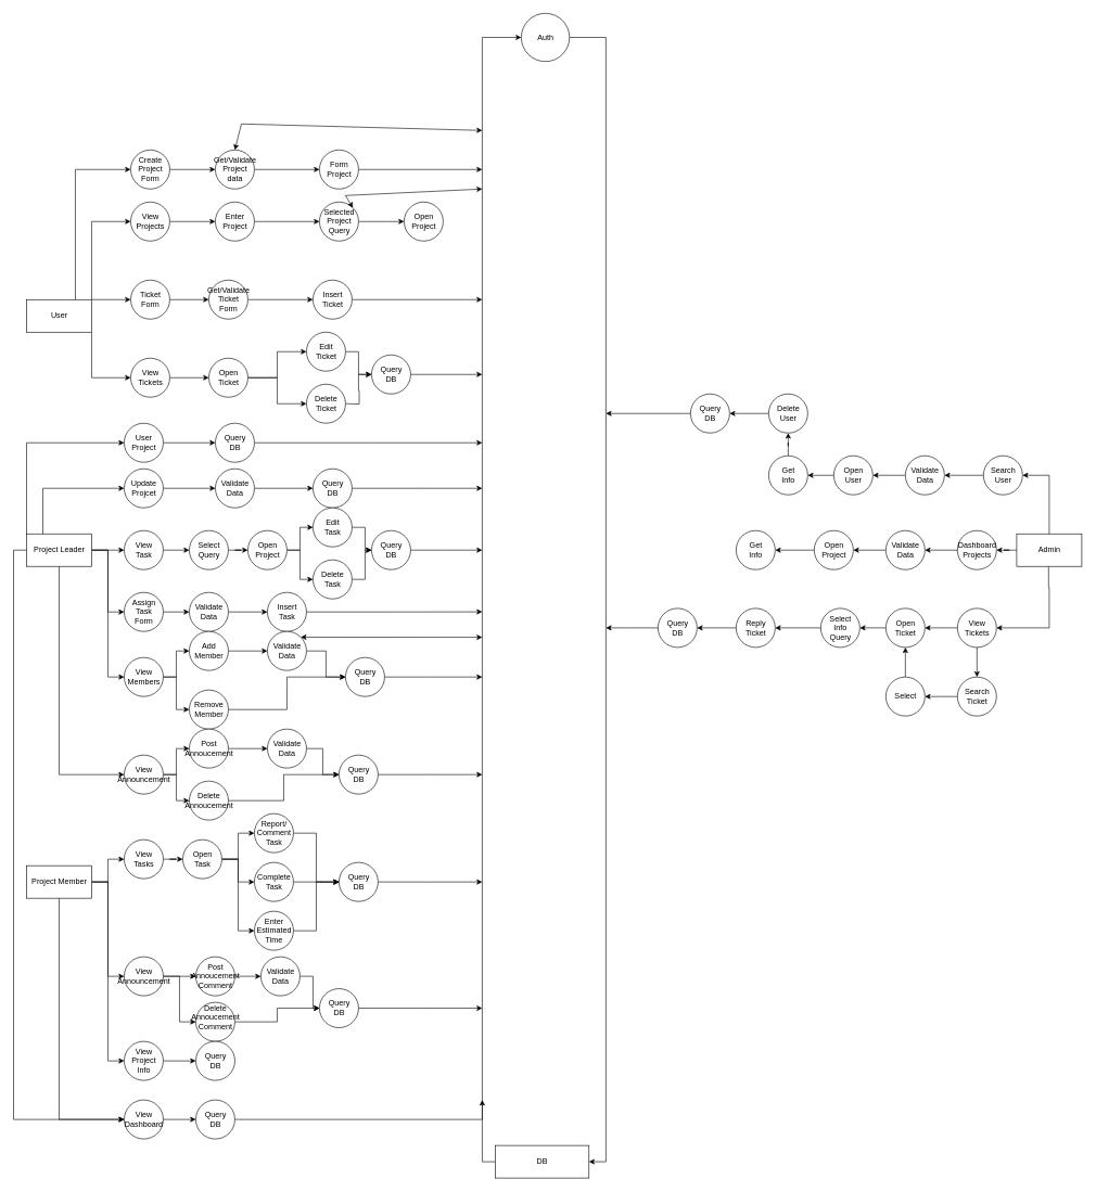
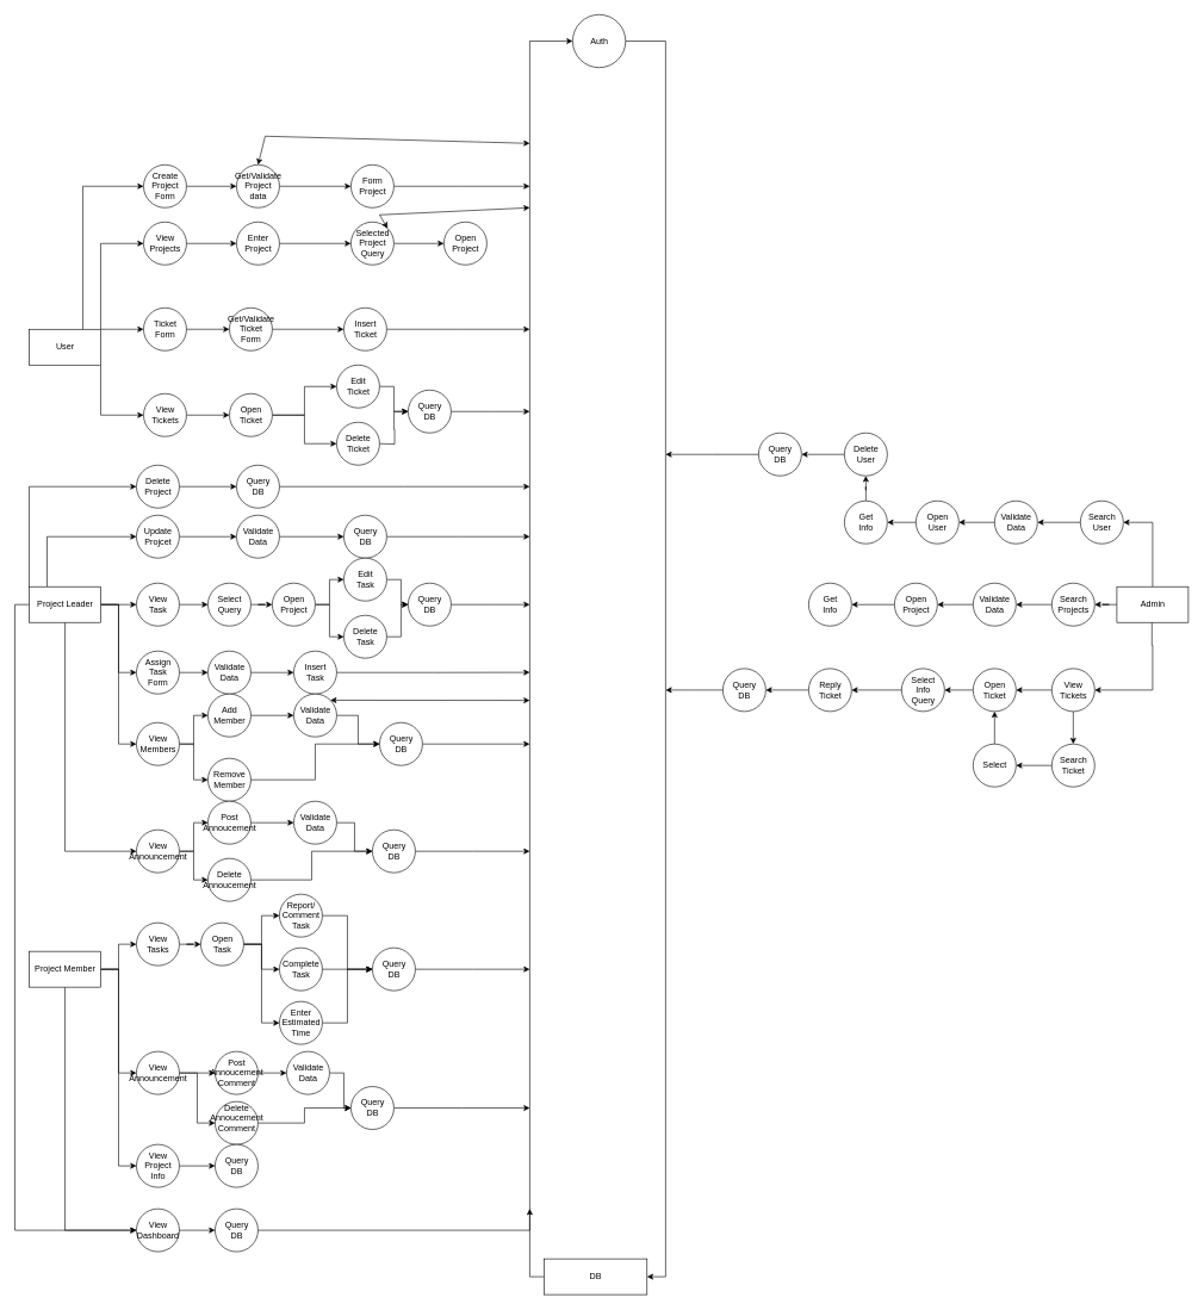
- <mxCell id="48" value="&lt;div&gt;User&lt;/div&gt;&lt;div&gt;Project&lt;br&gt;&lt;/div&gt;" style="shape=ellipse;html=1;dashed=0;whitespace=wrap;aspect=fixed;perimeter=ellipsePerimeter;" vertex="1" parent="1"><mxGeometry x="190" y="650" width="60" height="60" as="geometry" /></mxCell>
+ <mxCell id="48" value="&lt;div&gt;Delete&lt;/div&gt;&lt;div&gt;Project&lt;br&gt;&lt;/div&gt;" style="shape=ellipse;html=1;dashed=0;whitespace=wrap;aspect=fixed;perimeter=ellipsePerimeter;" vertex="1" parent="1"><mxGeometry x="190" y="650" width="60" height="60" as="geometry" /></mxCell>
- <mxCell id="154" value="&lt;div&gt;Dashboard&lt;/div&gt;&lt;div&gt;Projects&lt;br&gt;&lt;/div&gt;" style="shape=ellipse;html=1;dashed=0;whitespace=wrap;aspect=fixed;perimeter=ellipsePerimeter;" vertex="1" parent="1"><mxGeometry x="1470" y="815" width="60" height="60" as="geometry" /></mxCell>
+ <mxCell id="154" value="&lt;div&gt;Search&lt;/div&gt;&lt;div&gt;Projects&lt;br&gt;&lt;/div&gt;" style="shape=ellipse;html=1;dashed=0;whitespace=wrap;aspect=fixed;perimeter=ellipsePerimeter;" vertex="1" parent="1"><mxGeometry x="1470" y="815" width="60" height="60" as="geometry" /></mxCell>
